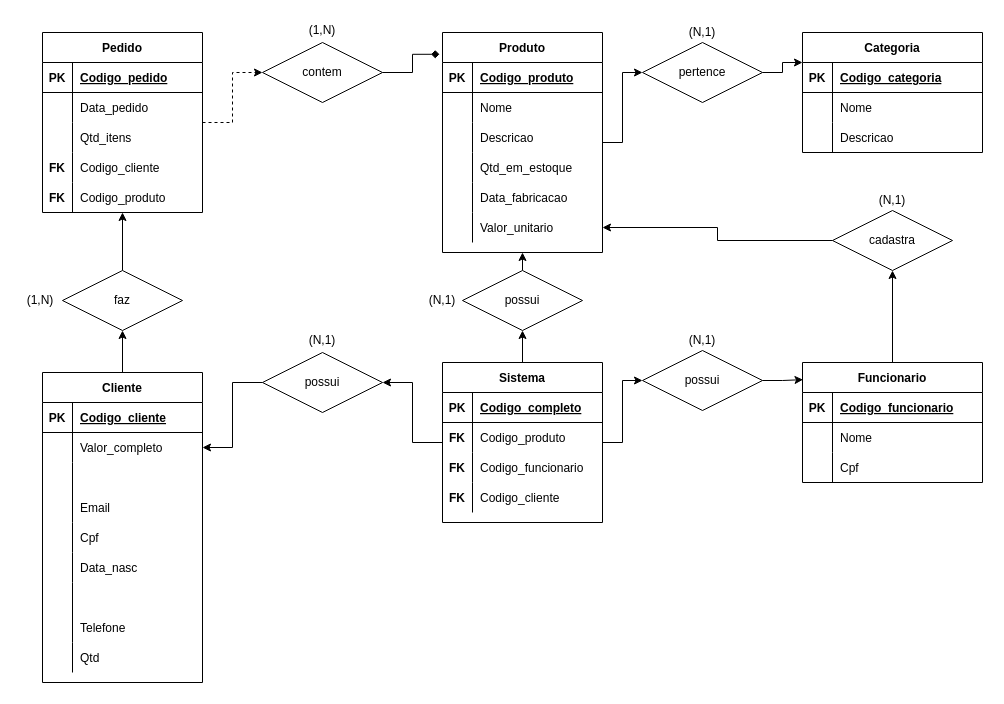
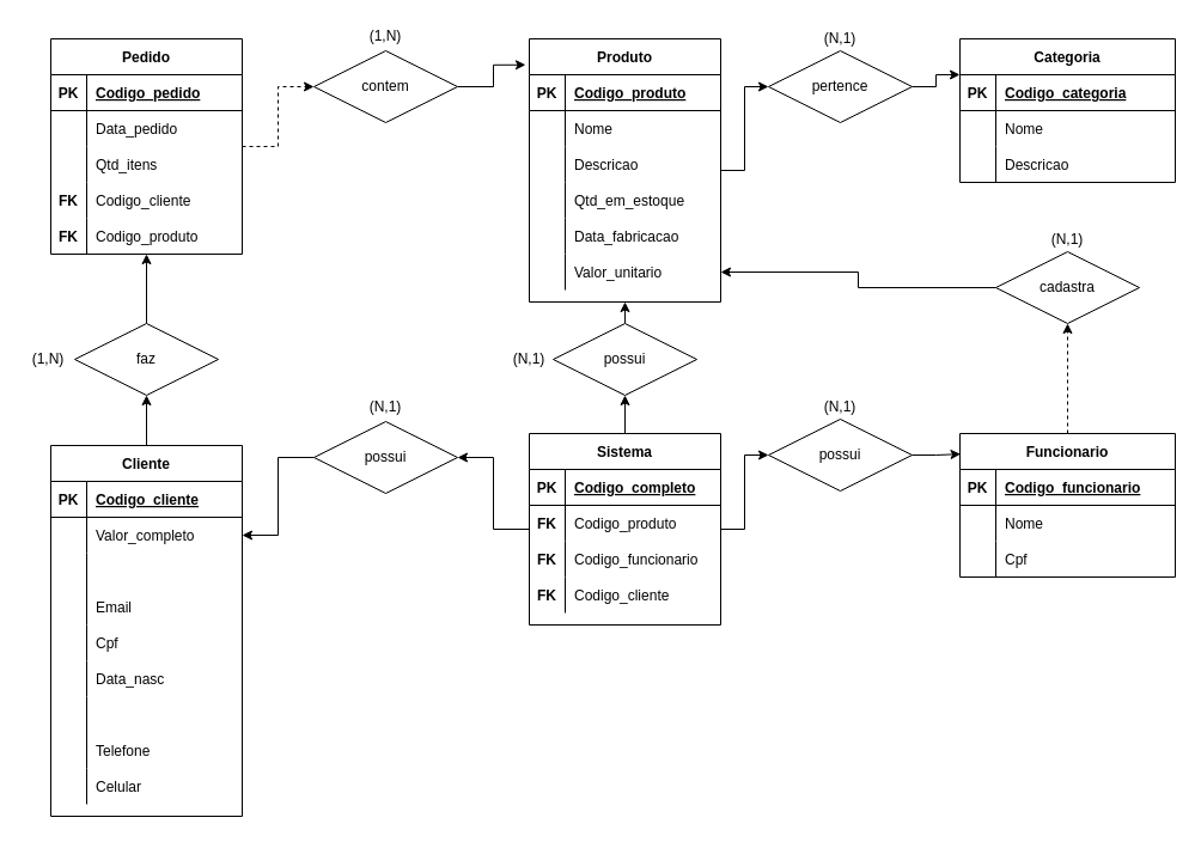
- <mxCell id="118" style="edgeStyle=orthogonalEdgeStyle;rounded=0;orthogonalLoop=1;jettySize=auto;html=1;entryX=-0.019;entryY=0.099;entryDx=0;entryDy=0;entryPerimeter=0;endArrow=diamond;" parent="1" source="119" target="3" edge="1"><mxGeometry relative="1" as="geometry" /></mxCell>
+ <mxCell id="118" style="edgeStyle=orthogonalEdgeStyle;rounded=0;orthogonalLoop=1;jettySize=auto;html=1;entryX=-0.019;entryY=0.099;entryDx=0;entryDy=0;entryPerimeter=0;" parent="1" source="119" target="3" edge="1"><mxGeometry relative="1" as="geometry" /></mxCell>
- <mxCell id="76" style="edgeStyle=orthogonalEdgeStyle;rounded=0;orthogonalLoop=1;jettySize=auto;html=1;entryX=0.5;entryY=1;entryDx=0;entryDy=0;" parent="1" source="77" target="122" edge="1"><mxGeometry relative="1" as="geometry" /></mxCell>
+ <mxCell id="76" style="edgeStyle=orthogonalEdgeStyle;rounded=0;orthogonalLoop=1;jettySize=auto;html=1;entryX=0.5;entryY=1;entryDx=0;entryDy=0;dashed=1;" parent="1" source="77" target="122" edge="1"><mxGeometry relative="1" as="geometry" /></mxCell>
- <mxCell id="58" value="Qtd" style="shape=partialRectangle;connectable=0;fillColor=none;top=0;left=0;bottom=0;right=0;align=left;spacingLeft=6;overflow=hidden;" parent="56" vertex="1"><mxGeometry x="30" width="130" height="30" as="geometry" /></mxCell>
+ <mxCell id="58" value="Celular" style="shape=partialRectangle;connectable=0;fillColor=none;top=0;left=0;bottom=0;right=0;align=left;spacingLeft=6;overflow=hidden;" parent="56" vertex="1"><mxGeometry x="30" width="130" height="30" as="geometry" /></mxCell>
